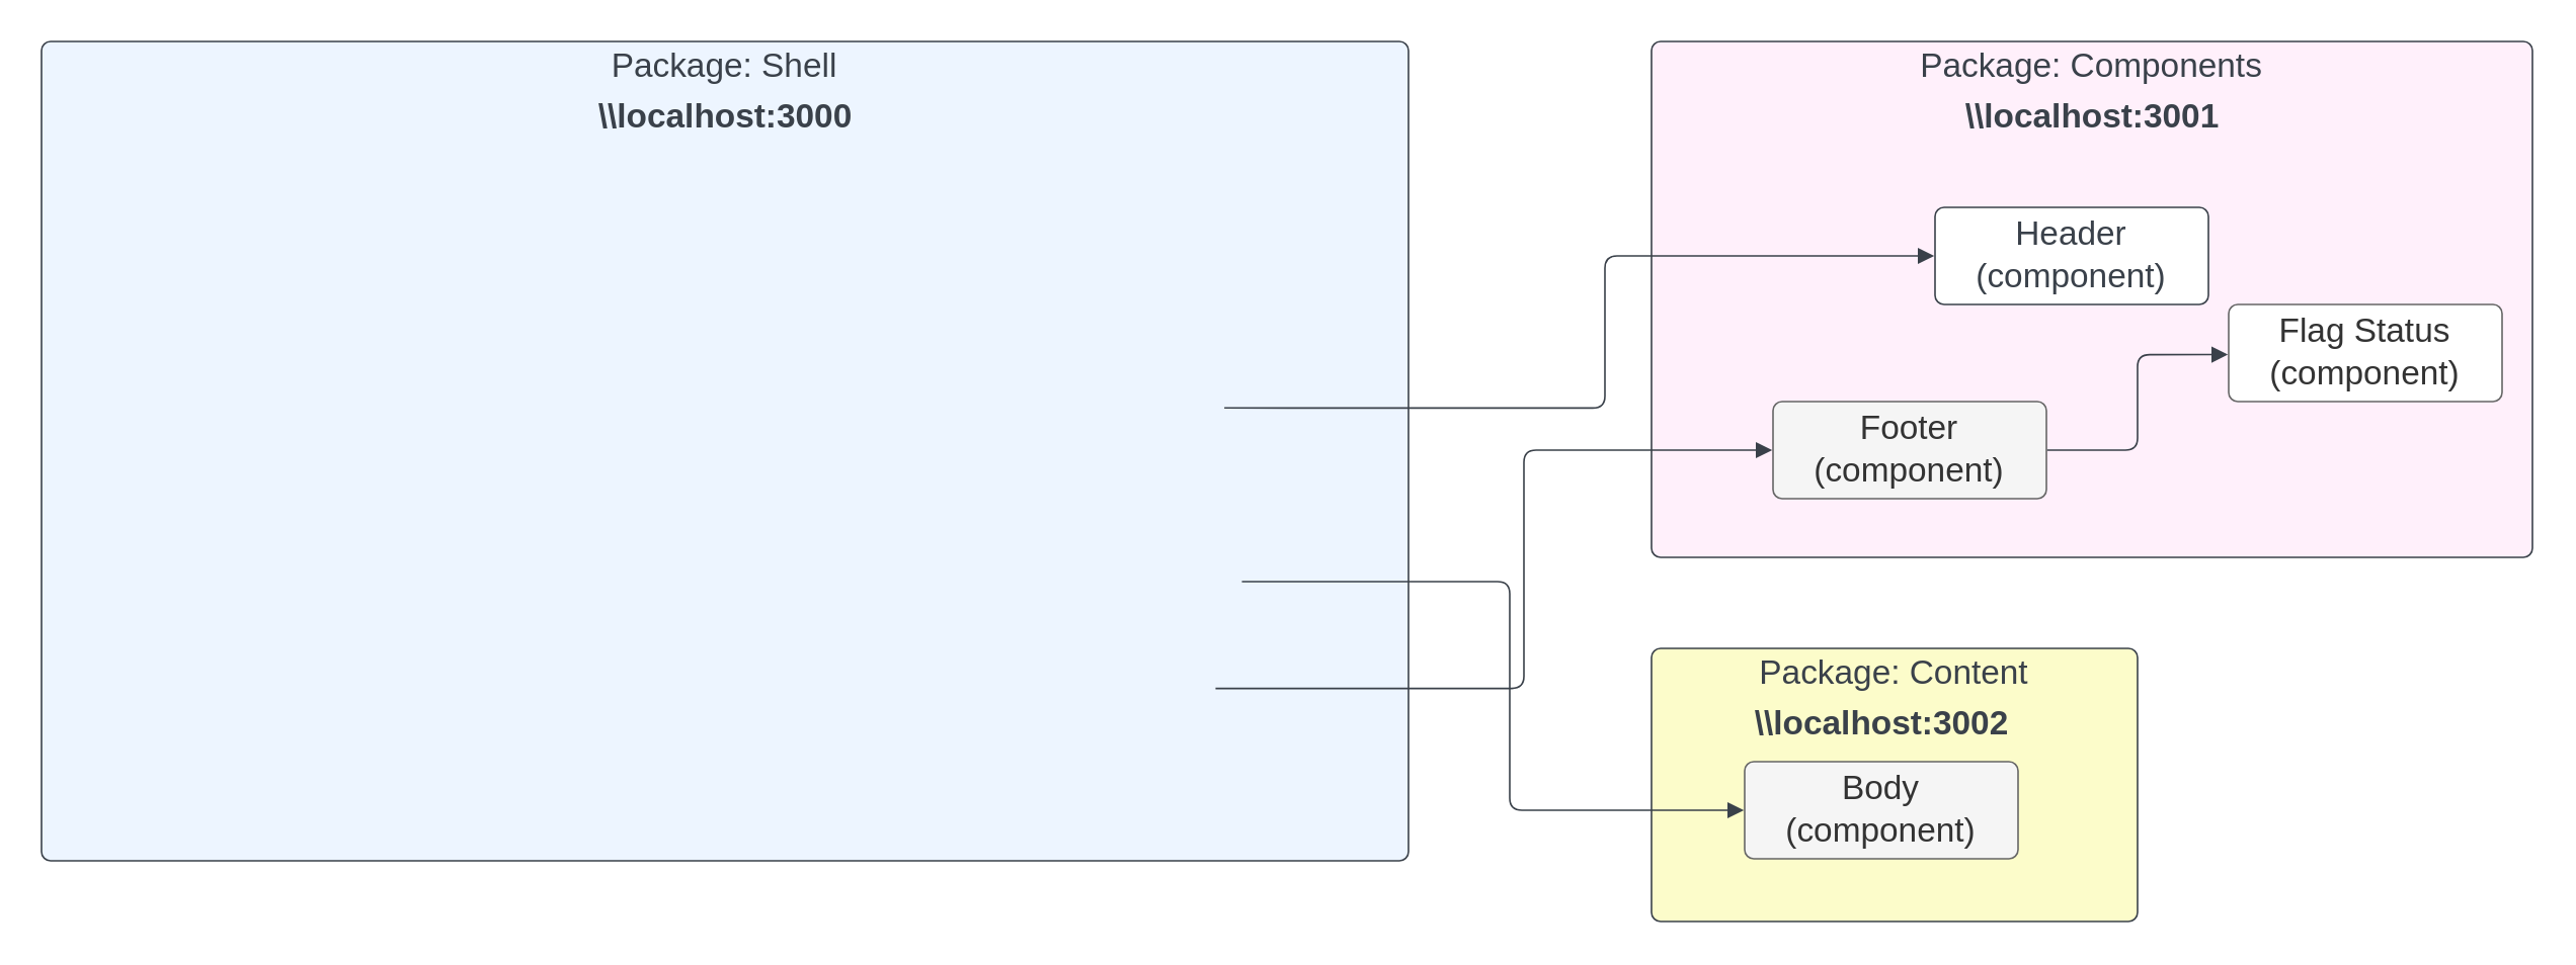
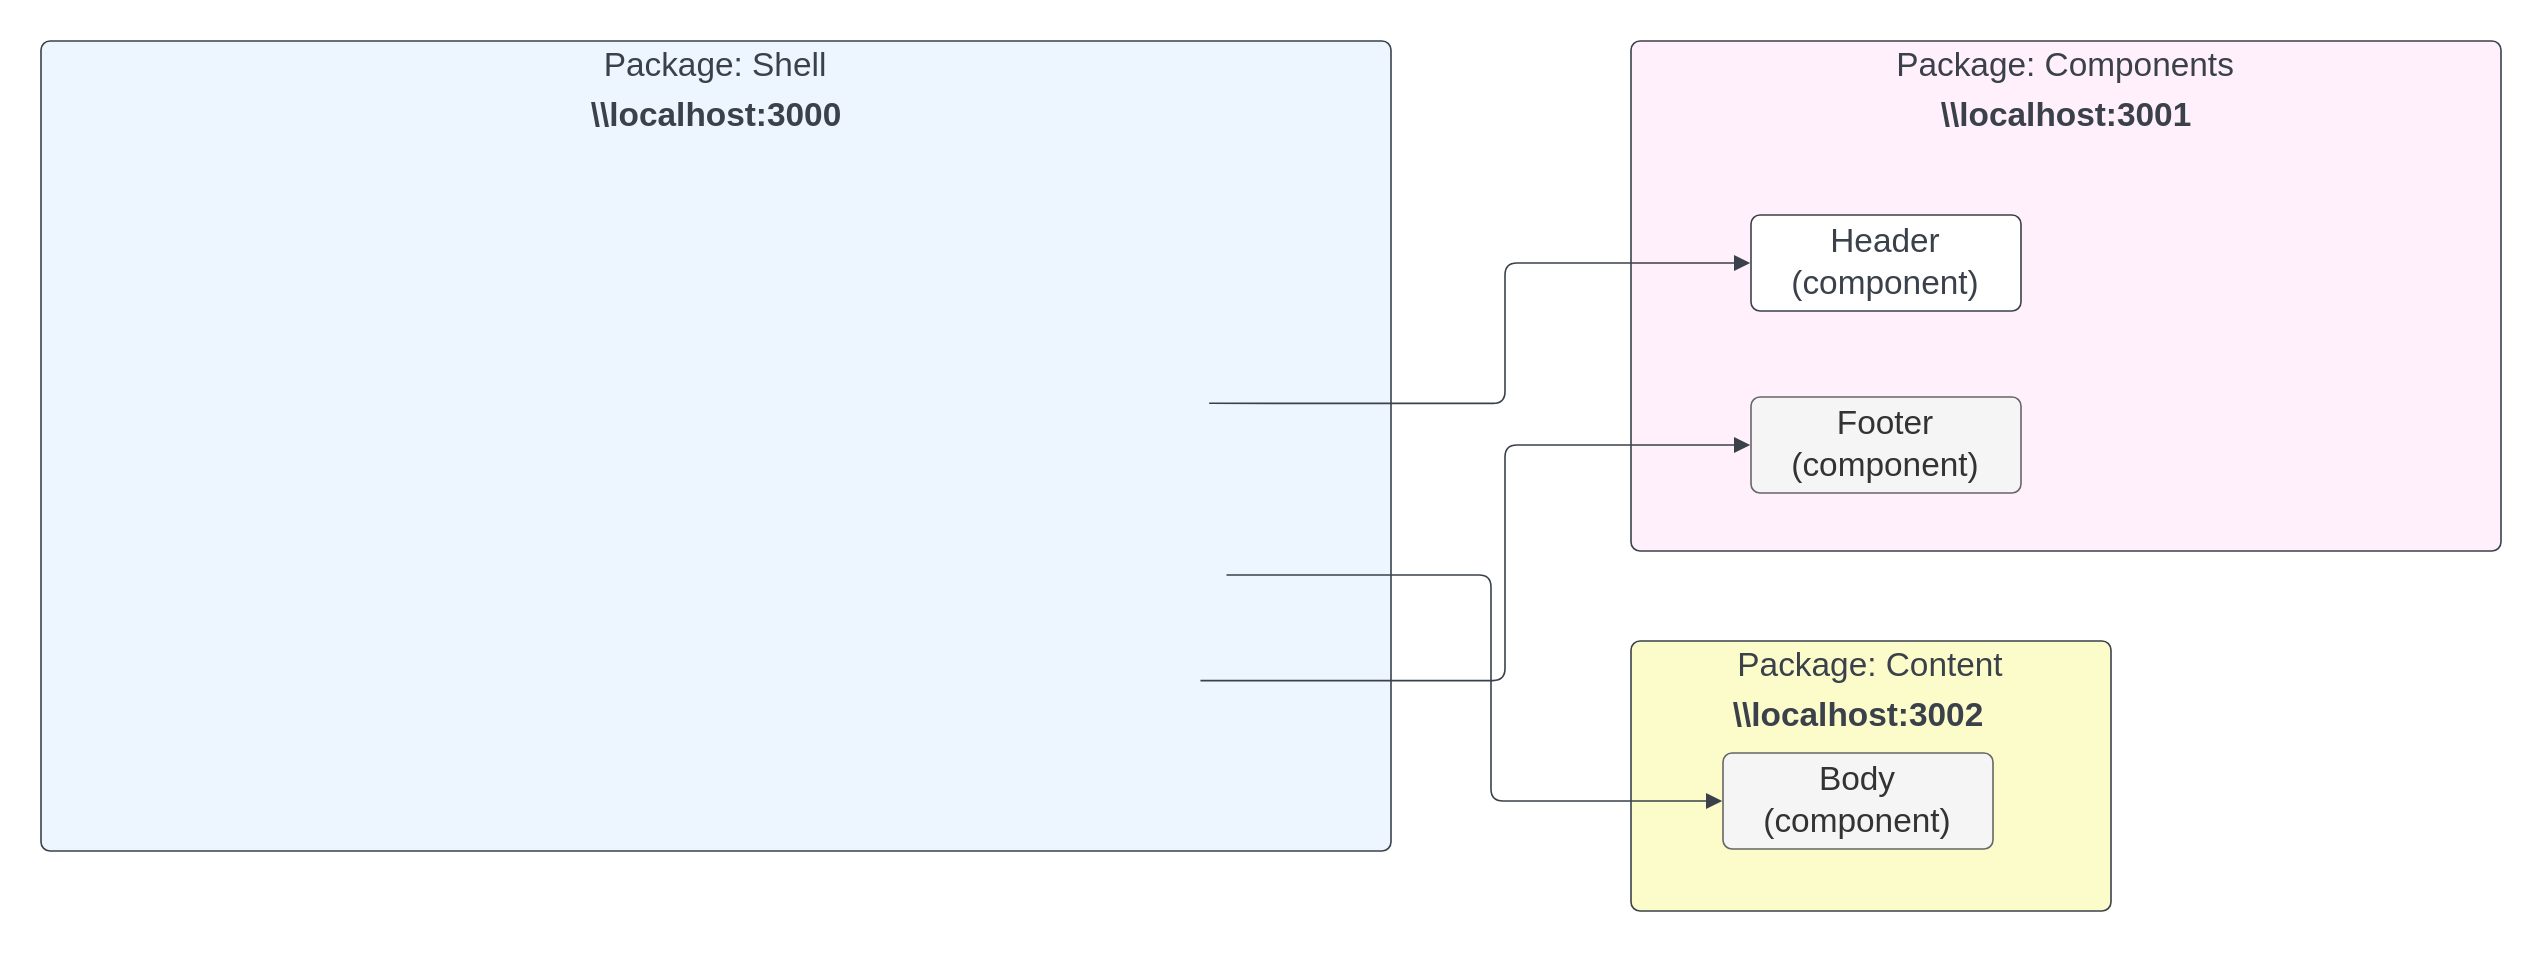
- <mxCell id="5" value="Header&#10;(component)" style="html=1;overflow=block;blockSpacing=1;whiteSpace=wrap;fontSize=16.7;fontColor=#3a414a;spacing=3.8;strokeColor=#3a414a;strokeOpacity=100;rounded=1;absoluteArcSize=1;arcSize=9;strokeWidth=0.8;fillColor=#FFFFFF;" vertex="1" parent="1"><mxGeometry x="955" y="102" width="135" height="48" as="geometry" /></mxCell>
+ <mxCell id="5" value="Header&#10;(component)" style="html=1;overflow=block;blockSpacing=1;whiteSpace=wrap;fontSize=16.7;fontColor=#3a414a;spacing=3.8;strokeColor=#3a414a;strokeOpacity=100;rounded=1;absoluteArcSize=1;arcSize=9;strokeWidth=0.8;fillColor=#FFFFFF;" vertex="1" parent="1"><mxGeometry x="875" y="107" width="135" height="48" as="geometry" /></mxCell>
- <mxCell id="6" value="Flag Status (component)" style="html=1;overflow=block;blockSpacing=1;whiteSpace=wrap;fontSize=16.7;fontColor=#333333;spacing=3.8;strokeColor=#666666;strokeOpacity=100;rounded=1;absoluteArcSize=1;arcSize=9;strokeWidth=0.8;fillColor=#FFFFFF;" vertex="1" parent="1"><mxGeometry x="1100" y="150" width="135" height="48" as="geometry" /></mxCell>
- <mxCell id="9" value="" style="html=1;jettySize=18;whiteSpace=wrap;fontSize=13;strokeColor=#3a414a;strokeOpacity=100;strokeWidth=0.8;rounded=1;arcSize=12;edgeStyle=orthogonalEdgeStyle;startArrow=none;endArrow=block;endFill=1;exitX=1.003;exitY=0.5;exitPerimeter=0;entryX=-0.003;entryY=0.516;entryPerimeter=0;" edge="1" parent="1" source="8" target="6"><mxGeometry width="100" height="100" relative="1" as="geometry"><Array as="points" /></mxGeometry></mxCell>
